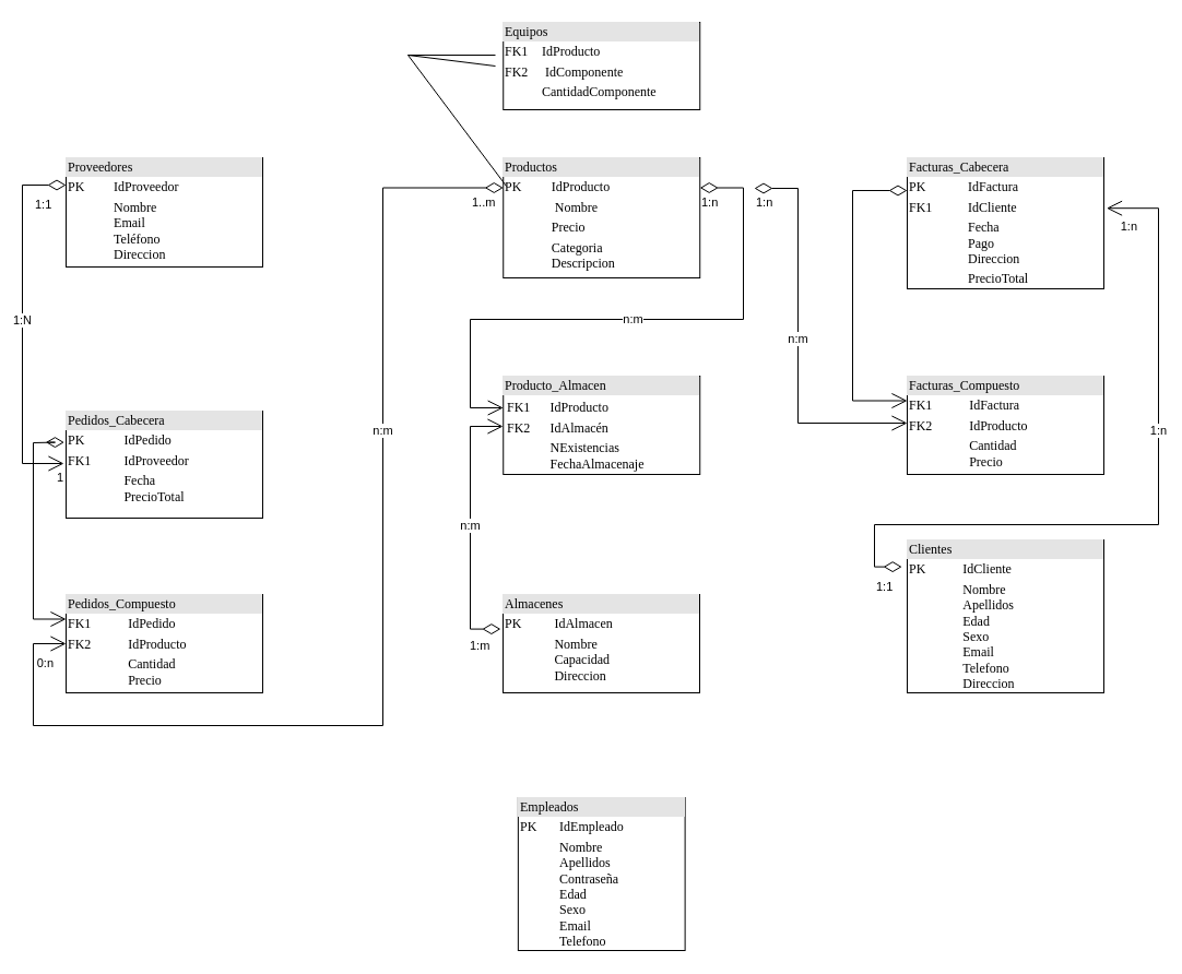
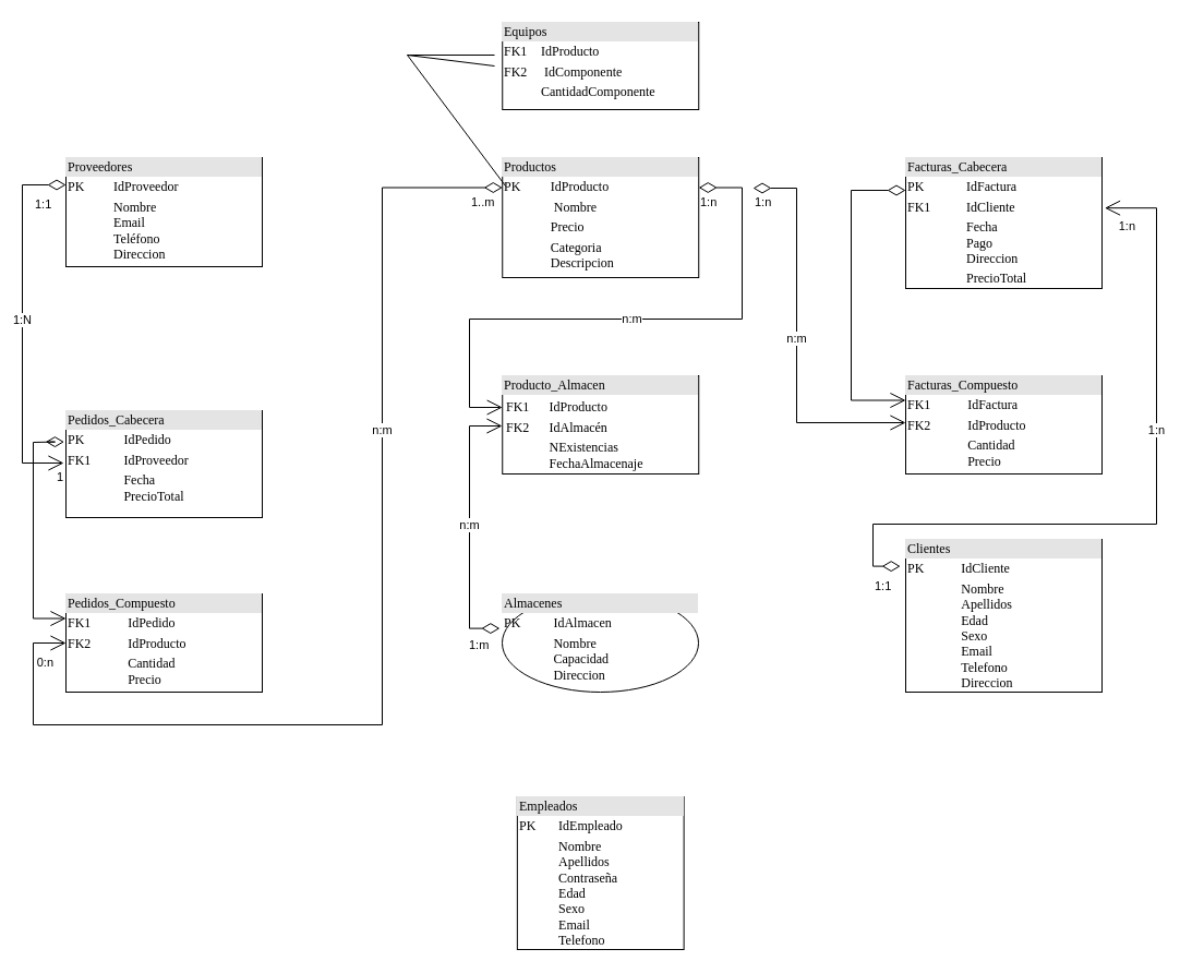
- <mxCell id="7" value="&lt;div style=&quot;box-sizing: border-box ; width: 100% ; background: #e4e4e4 ; padding: 2px&quot;&gt;Almacenes&lt;/div&gt;&lt;table style=&quot;width: 100% ; font-size: 1em&quot; cellpadding=&quot;2&quot; cellspacing=&quot;0&quot;&gt;&lt;tbody&gt;&lt;tr&gt;&lt;td&gt;PK&lt;/td&gt;&lt;td&gt;IdAlmacen&lt;/td&gt;&lt;/tr&gt;&lt;tr&gt;&lt;td&gt;&lt;br&gt;&lt;/td&gt;&lt;td&gt;Nombre&lt;br&gt;Capacidad&lt;br&gt;Direccion&lt;/td&gt;&lt;/tr&gt;&lt;tr&gt;&lt;td&gt;&lt;/td&gt;&lt;td&gt;&lt;br&gt;&lt;/td&gt;&lt;/tr&gt;&lt;/tbody&gt;&lt;/table&gt;" style="verticalAlign=top;align=left;overflow=fill;html=1;rounded=0;shadow=0;comic=0;labelBackgroundColor=none;strokeWidth=1;fontFamily=Verdana;fontSize=12" parent="1" vertex="1"><mxGeometry x="460" y="544" width="180" height="90" as="geometry" /></mxCell>
+ <mxCell id="7" value="&lt;div style=&quot;box-sizing: border-box ; width: 100% ; background: #e4e4e4 ; padding: 2px&quot;&gt;Almacenes&lt;/div&gt;&lt;table style=&quot;width: 100% ; font-size: 1em&quot; cellpadding=&quot;2&quot; cellspacing=&quot;0&quot;&gt;&lt;tbody&gt;&lt;tr&gt;&lt;td&gt;PK&lt;/td&gt;&lt;td&gt;IdAlmacen&lt;/td&gt;&lt;/tr&gt;&lt;tr&gt;&lt;td&gt;&lt;br&gt;&lt;/td&gt;&lt;td&gt;Nombre&lt;br&gt;Capacidad&lt;br&gt;Direccion&lt;/td&gt;&lt;/tr&gt;&lt;tr&gt;&lt;td&gt;&lt;/td&gt;&lt;td&gt;&lt;br&gt;&lt;/td&gt;&lt;/tr&gt;&lt;/tbody&gt;&lt;/table&gt;" style="ellipse;verticalAlign=top;align=left;overflow=fill;html=1;shadow=0;comic=0;labelBackgroundColor=none;strokeWidth=1;fontFamily=Verdana;fontSize=12;" parent="1" vertex="1"><mxGeometry x="460" y="544" width="180" height="90" as="geometry" /></mxCell>
